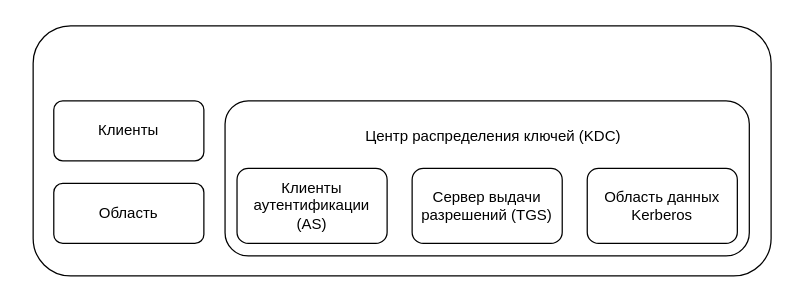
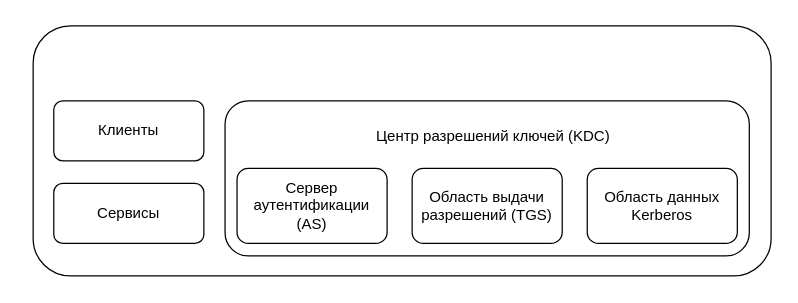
- <mxCell id="10" value="Центр распределения ключей (KDC)" style="text;html=1;strokeColor=none;fillColor=none;align=center;verticalAlign=middle;whiteSpace=wrap;rounded=0;fontFamily=Helvetica;" vertex="1" parent="1"><mxGeometry x="239" y="83" width="310" height="51" as="geometry" /></mxCell>
+ <mxCell id="10" value="Центр разрешений ключей (KDC)" style="text;html=1;strokeColor=none;fillColor=none;align=center;verticalAlign=middle;whiteSpace=wrap;rounded=0;fontFamily=Helvetica;" vertex="1" parent="1"><mxGeometry x="239" y="83" width="310" height="51" as="geometry" /></mxCell>
- <mxCell id="13" value="Клиенты аутентификации (AS)" style="text;html=1;strokeColor=none;fillColor=none;align=center;verticalAlign=middle;whiteSpace=wrap;rounded=0;fontFamily=Helvetica;" vertex="1" parent="1"><mxGeometry x="189" y="134" width="120" height="60" as="geometry" /></mxCell>
+ <mxCell id="13" value="Сервер аутентификации (AS)" style="text;html=1;strokeColor=none;fillColor=none;align=center;verticalAlign=middle;whiteSpace=wrap;rounded=0;fontFamily=Helvetica;" vertex="1" parent="1"><mxGeometry x="189" y="134" width="120" height="60" as="geometry" /></mxCell>
- <mxCell id="14" value="Сервер выдачи разрешений (TGS)" style="text;html=1;strokeColor=none;fillColor=none;align=center;verticalAlign=middle;whiteSpace=wrap;rounded=0;fontFamily=Helvetica;" vertex="1" parent="1"><mxGeometry x="329" y="134" width="120" height="60" as="geometry" /></mxCell>
+ <mxCell id="14" value="Область выдачи разрешений (TGS)" style="text;html=1;strokeColor=none;fillColor=none;align=center;verticalAlign=middle;whiteSpace=wrap;rounded=0;fontFamily=Helvetica;" vertex="1" parent="1"><mxGeometry x="329" y="134" width="120" height="60" as="geometry" /></mxCell>
- <mxCell id="12" value="Область" style="text;html=1;strokeColor=none;fillColor=none;align=center;verticalAlign=middle;whiteSpace=wrap;rounded=0;" vertex="1" parent="1"><mxGeometry x="20" y="155" width="165" height="30" as="geometry" /></mxCell>
+ <mxCell id="12" value="Сервисы" style="text;html=1;strokeColor=none;fillColor=none;align=center;verticalAlign=middle;whiteSpace=wrap;rounded=0;" vertex="1" parent="1"><mxGeometry x="20" y="155" width="165" height="30" as="geometry" /></mxCell>
